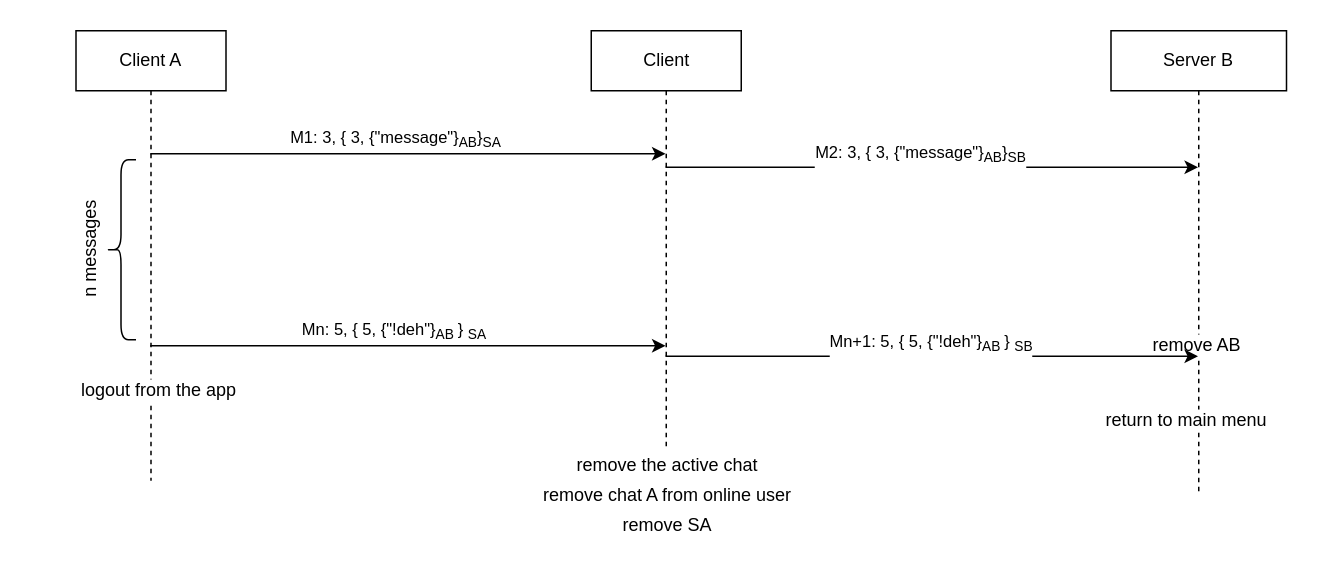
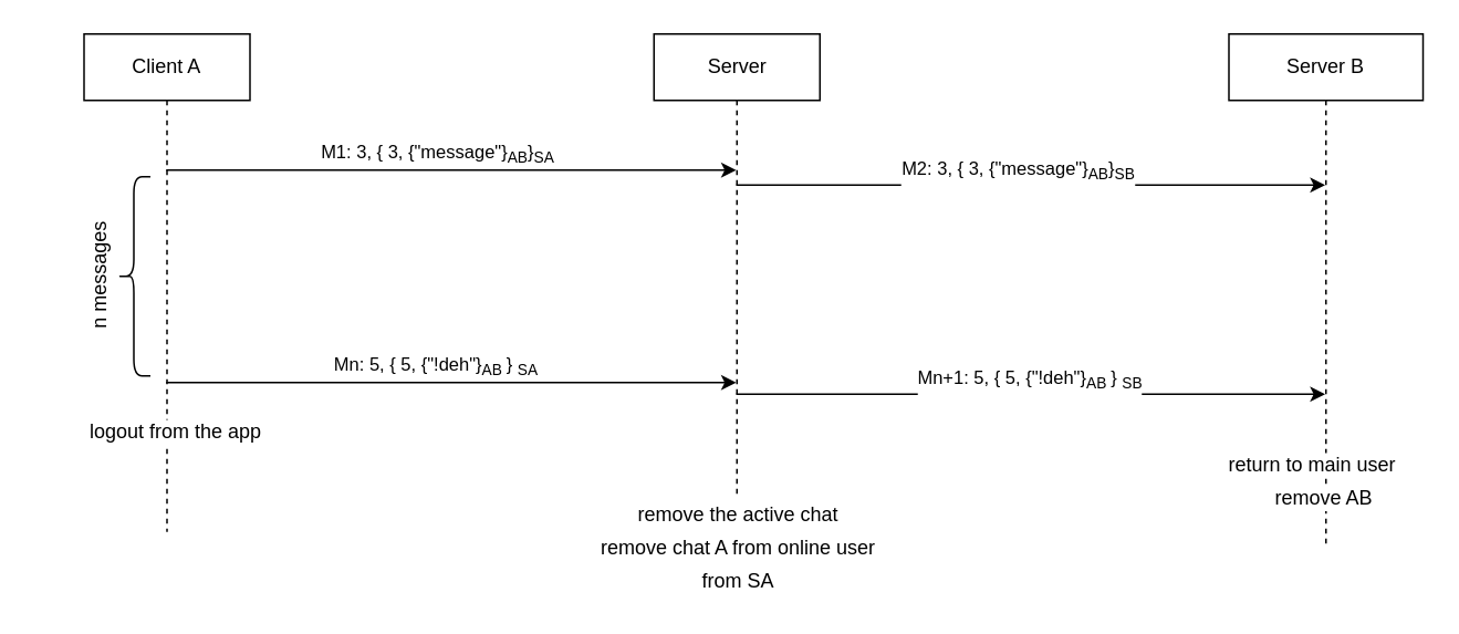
- <mxCell id="3" value="Client" style="shape=umlLifeline;perimeter=lifelinePerimeter;whiteSpace=wrap;html=1;container=1;collapsible=0;recursiveResize=0;outlineConnect=0;" parent="1" vertex="1"><mxGeometry x="393.5" y="20" width="100" height="280" as="geometry" /></mxCell>
+ <mxCell id="3" value="Server" style="shape=umlLifeline;perimeter=lifelinePerimeter;whiteSpace=wrap;html=1;container=1;collapsible=0;recursiveResize=0;outlineConnect=0;" parent="1" vertex="1"><mxGeometry x="393.5" y="20" width="100" height="280" as="geometry" /></mxCell>
- <mxCell id="5" value="remove AB" style="text;html=1;align=center;verticalAlign=middle;resizable=0;points=[];autosize=1;strokeColor=none;labelBackgroundColor=#ffffff;" parent="4" vertex="1"><mxGeometry x="22" y="200" width="70" height="20" as="geometry" /></mxCell>
+ <mxCell id="5" value="remove AB" style="text;html=1;align=center;verticalAlign=middle;resizable=0;points=[];autosize=1;strokeColor=none;labelBackgroundColor=#ffffff;" parent="4" vertex="1"><mxGeometry x="22" y="270" width="70" height="20" as="geometry" /></mxCell>
- <mxCell id="19" value="return to main menu" style="text;html=1;align=center;verticalAlign=middle;resizable=0;points=[];autosize=1;strokeColor=none;labelBackgroundColor=#ffffff;" parent="1" vertex="1"><mxGeometry x="730" y="270" width="120" height="20" as="geometry" /></mxCell>
+ <mxCell id="19" value="return to main user" style="text;html=1;align=center;verticalAlign=middle;resizable=0;points=[];autosize=1;strokeColor=none;labelBackgroundColor=#ffffff;" parent="1" vertex="1"><mxGeometry x="730" y="270" width="120" height="20" as="geometry" /></mxCell>
- <mxCell id="20" value="remove SA" style="text;html=1;align=center;verticalAlign=middle;resizable=0;points=[];autosize=1;strokeColor=none;" parent="1" vertex="1"><mxGeometry x="409" y="340" width="70" height="20" as="geometry" /></mxCell>
+ <mxCell id="20" value="from SA" style="text;html=1;align=center;verticalAlign=middle;resizable=0;points=[];autosize=1;strokeColor=none;" parent="1" vertex="1"><mxGeometry x="409" y="340" width="70" height="20" as="geometry" /></mxCell>
